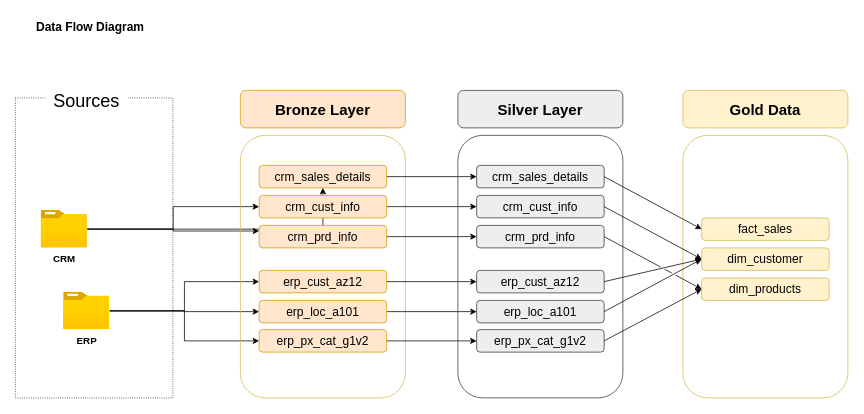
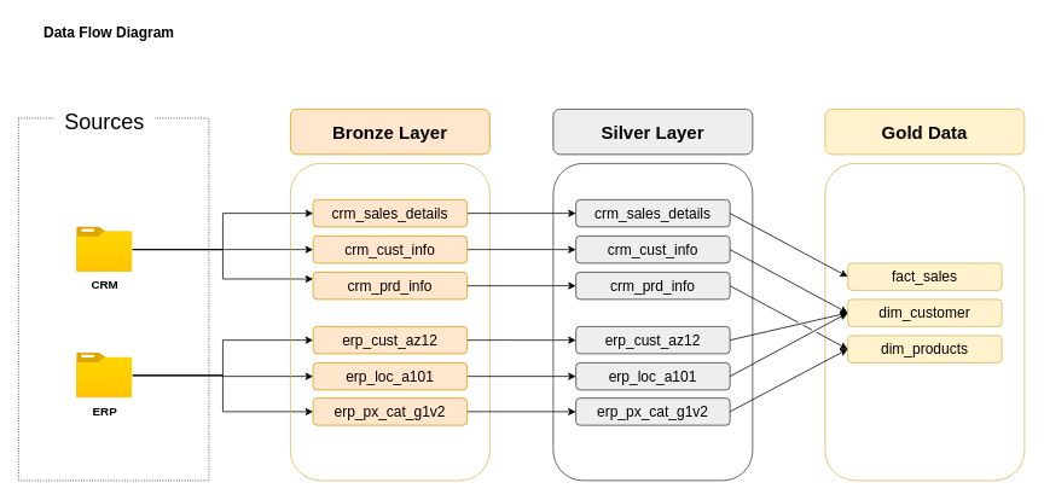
- <mxCell id="11" value="&lt;b&gt;&lt;font style=&quot;font-size: 13px;&quot;&gt;CRM&lt;/font&gt;&lt;/b&gt;" style="image;aspect=fixed;html=1;points=[];align=center;fontSize=12;image=img/lib/azure2/general/Folder_Blank.svg;" parent="1" vertex="1"><mxGeometry x="54.19" y="280" width="61.61" height="50" as="geometry" /></mxCell>
+ <mxCell id="11" value="&lt;b&gt;&lt;font style=&quot;font-size: 13px;&quot;&gt;CRM&lt;/font&gt;&lt;/b&gt;" style="image;aspect=fixed;html=1;points=[];align=center;fontSize=12;image=img/lib/azure2/general/Folder_Blank.svg;" parent="1" vertex="1"><mxGeometry x="84.19" y="250" width="61.61" height="50" as="geometry" /></mxCell>
